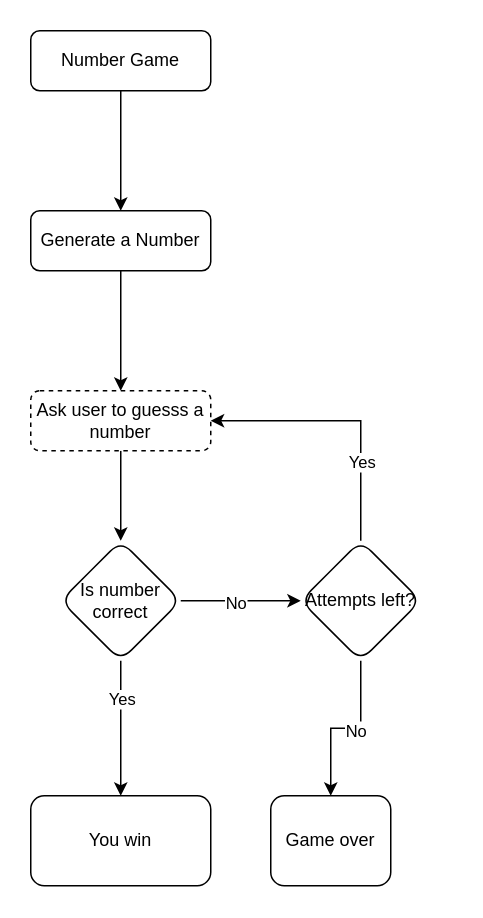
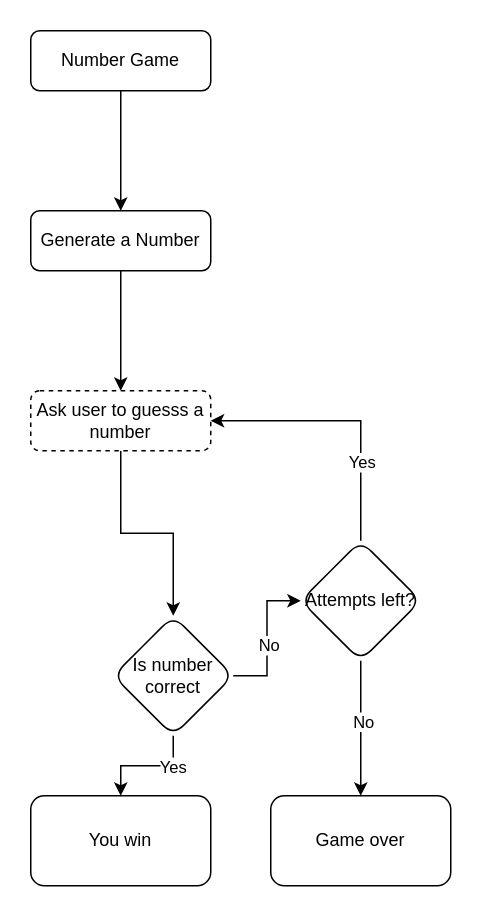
- <mxCell id="12" value="Is number correct" style="rhombus;whiteSpace=wrap;html=1;rounded=1;glass=0;strokeWidth=1;shadow=0;" vertex="1" parent="1"><mxGeometry x="40" y="360" width="80" height="80" as="geometry" /></mxCell>
+ <mxCell id="12" value="Is number correct" style="rhombus;whiteSpace=wrap;html=1;rounded=1;glass=0;strokeWidth=1;shadow=0;" vertex="1" parent="1"><mxGeometry x="75" y="410" width="80" height="80" as="geometry" /></mxCell>
- <mxCell id="16" value="Game over" style="whiteSpace=wrap;html=1;rounded=1;glass=0;strokeWidth=1;shadow=0;" vertex="1" parent="1"><mxGeometry x="180" y="530" width="80" height="60" as="geometry" /></mxCell>
+ <mxCell id="16" value="Game over" style="whiteSpace=wrap;html=1;rounded=1;glass=0;strokeWidth=1;shadow=0;" vertex="1" parent="1"><mxGeometry x="180" y="530" width="120" height="60" as="geometry" /></mxCell>
